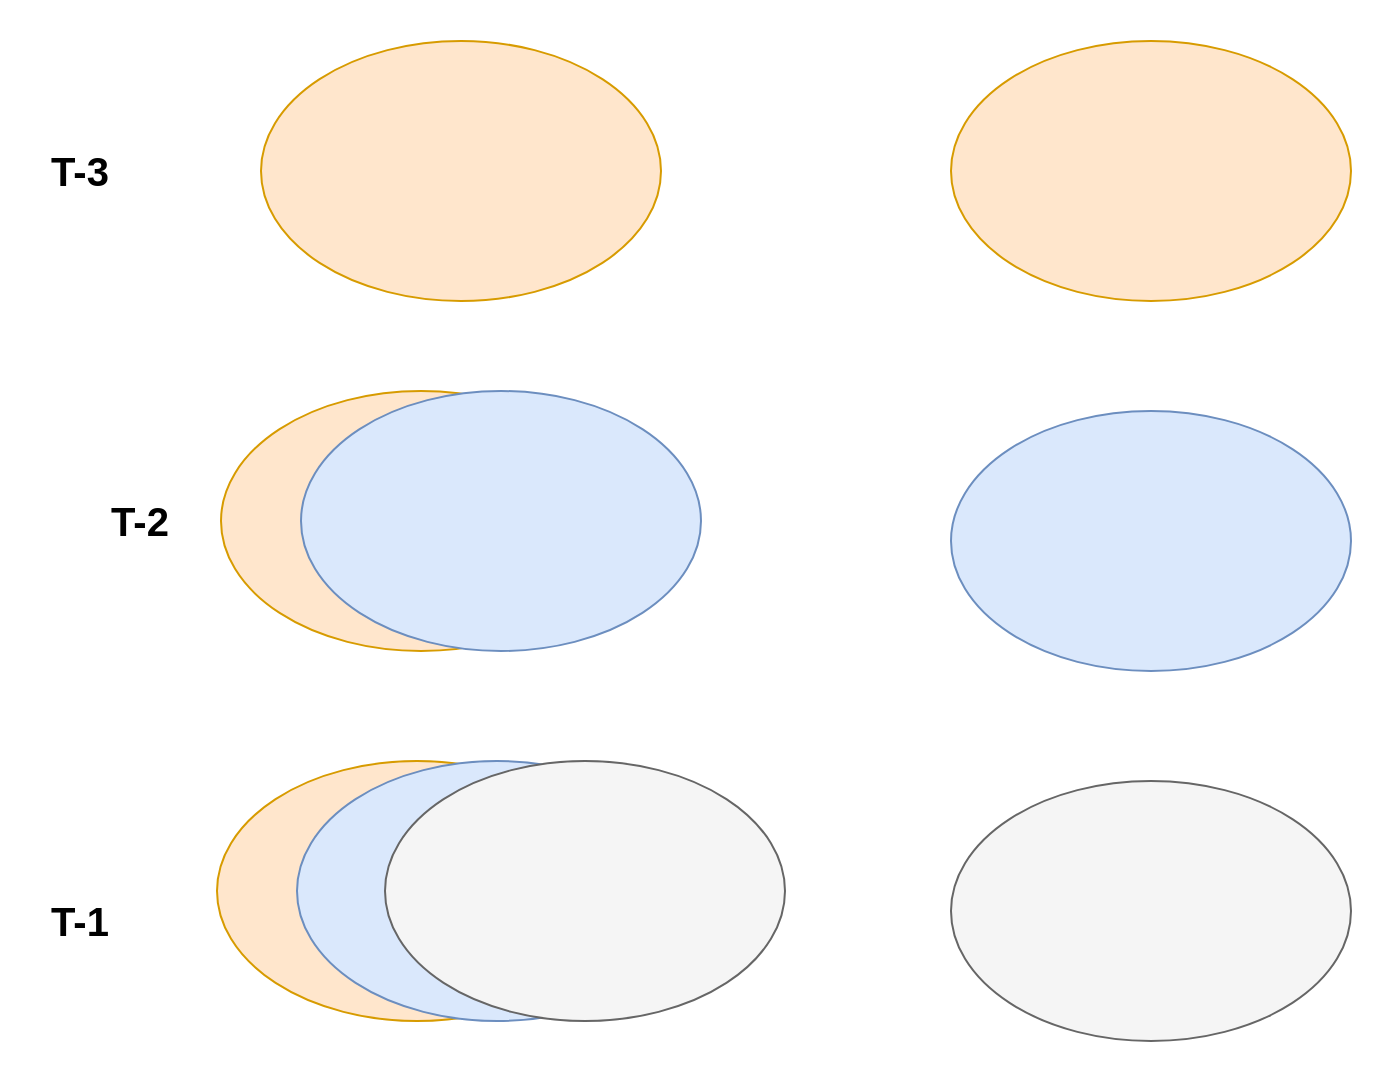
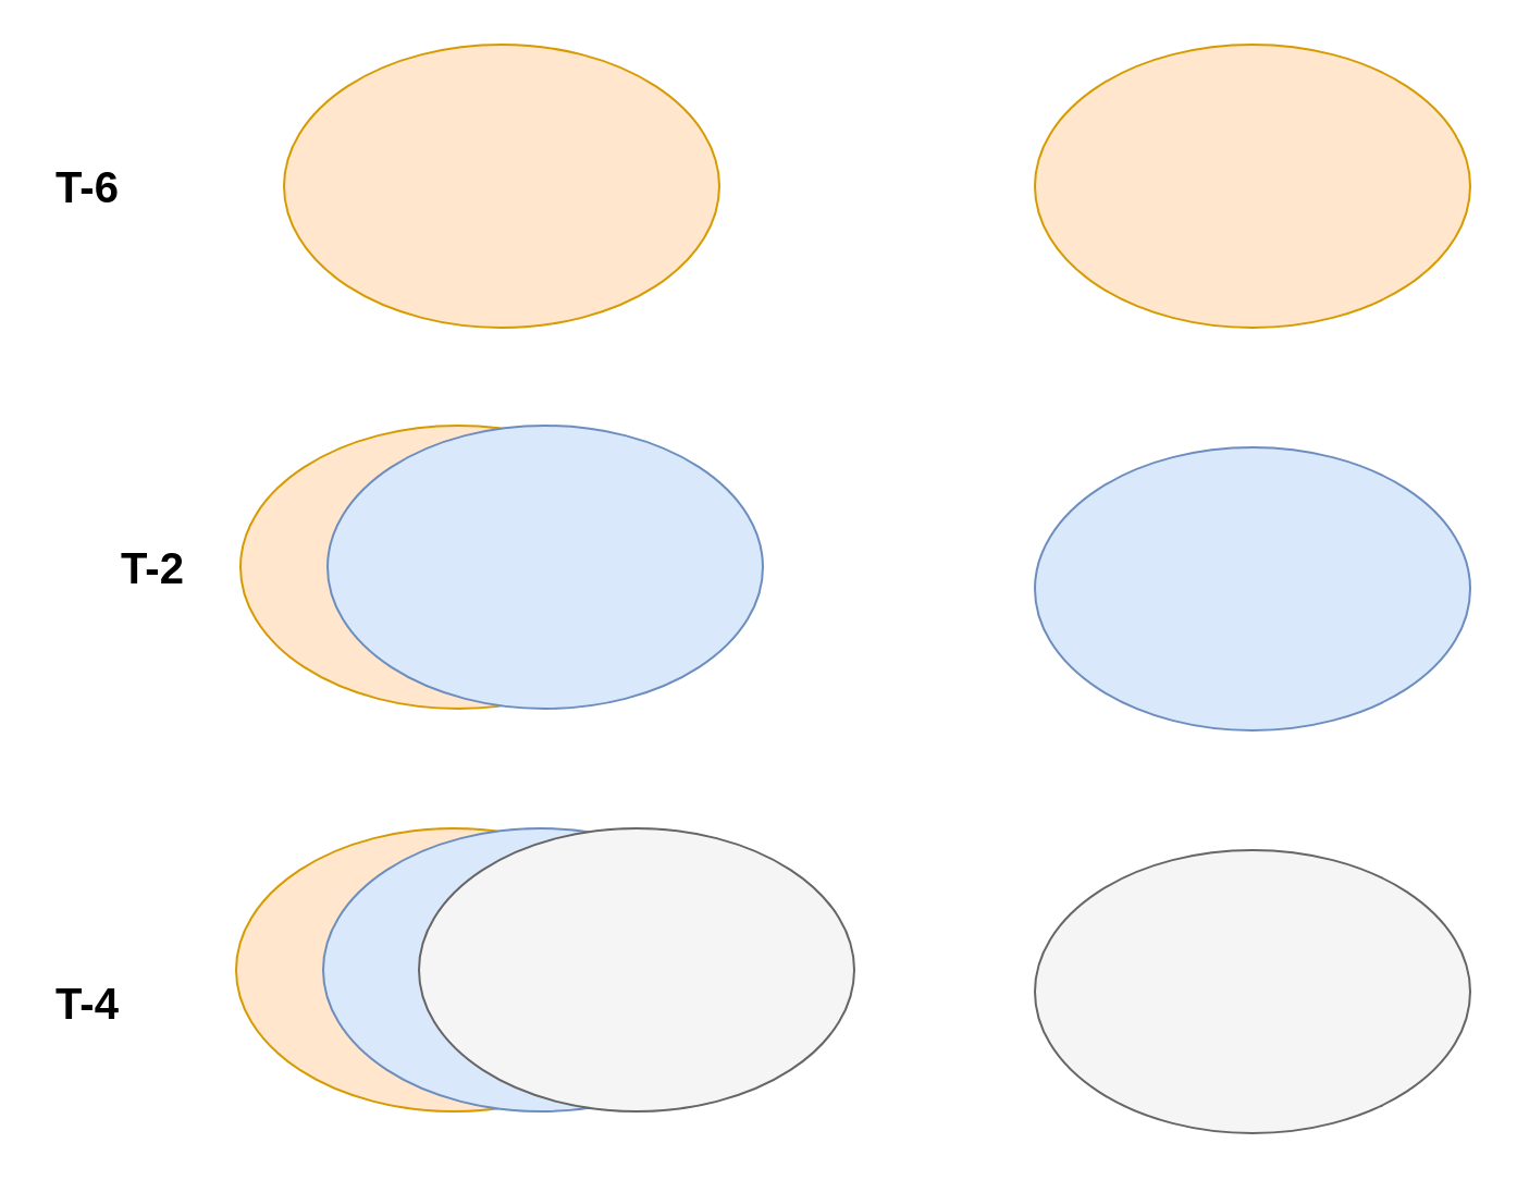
- <mxCell id="3" value="T-3" style="text;html=1;strokeColor=none;fillColor=none;align=center;verticalAlign=middle;whiteSpace=wrap;rounded=0;fontSize=20;fontStyle=1" parent="1" vertex="1"><mxGeometry x="20" y="75" width="40" height="20" as="geometry" /></mxCell>
+ <mxCell id="3" value="T-6" style="text;html=1;strokeColor=none;fillColor=none;align=center;verticalAlign=middle;whiteSpace=wrap;rounded=0;fontSize=20;fontStyle=1" parent="1" vertex="1"><mxGeometry x="20" y="75" width="40" height="20" as="geometry" /></mxCell>
- <mxCell id="7" value="T-1" style="text;html=1;strokeColor=none;fillColor=none;align=center;verticalAlign=middle;whiteSpace=wrap;rounded=0;fontSize=20;fontStyle=1" vertex="1" parent="1"><mxGeometry x="20" y="450" width="40" height="20" as="geometry" /></mxCell>
+ <mxCell id="7" value="T-4" style="text;html=1;strokeColor=none;fillColor=none;align=center;verticalAlign=middle;whiteSpace=wrap;rounded=0;fontSize=20;fontStyle=1" vertex="1" parent="1"><mxGeometry x="20" y="450" width="40" height="20" as="geometry" /></mxCell>
